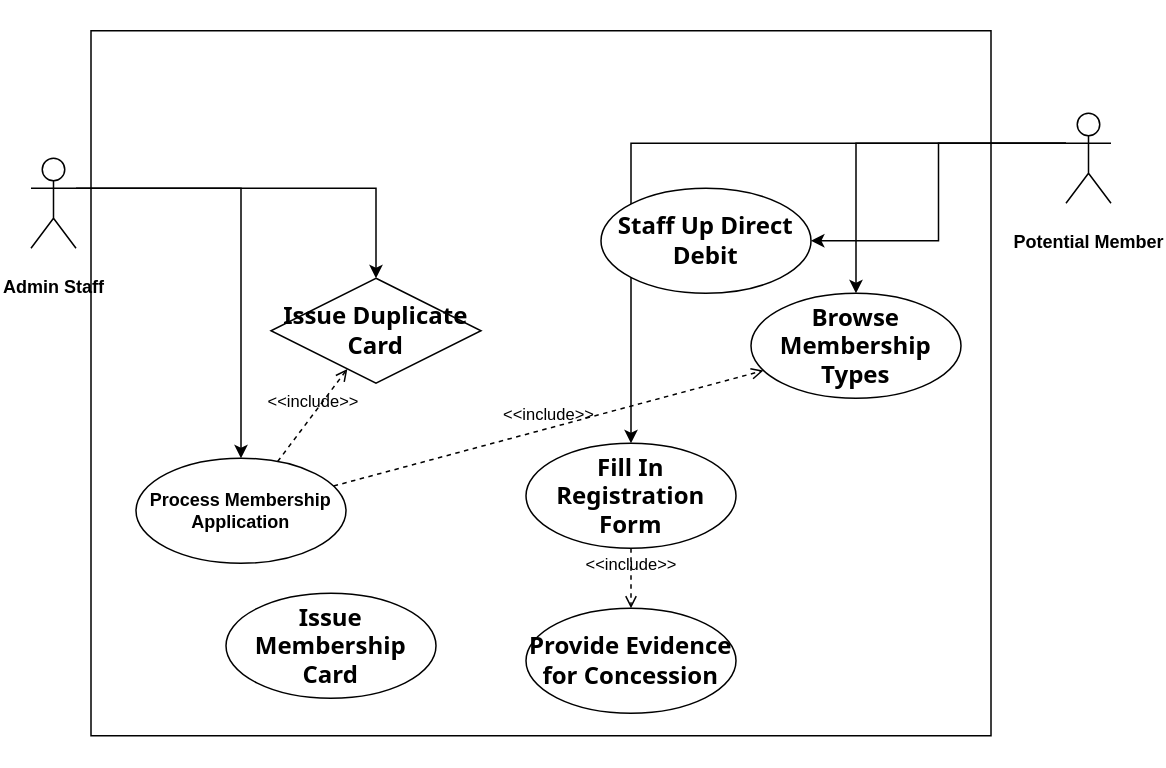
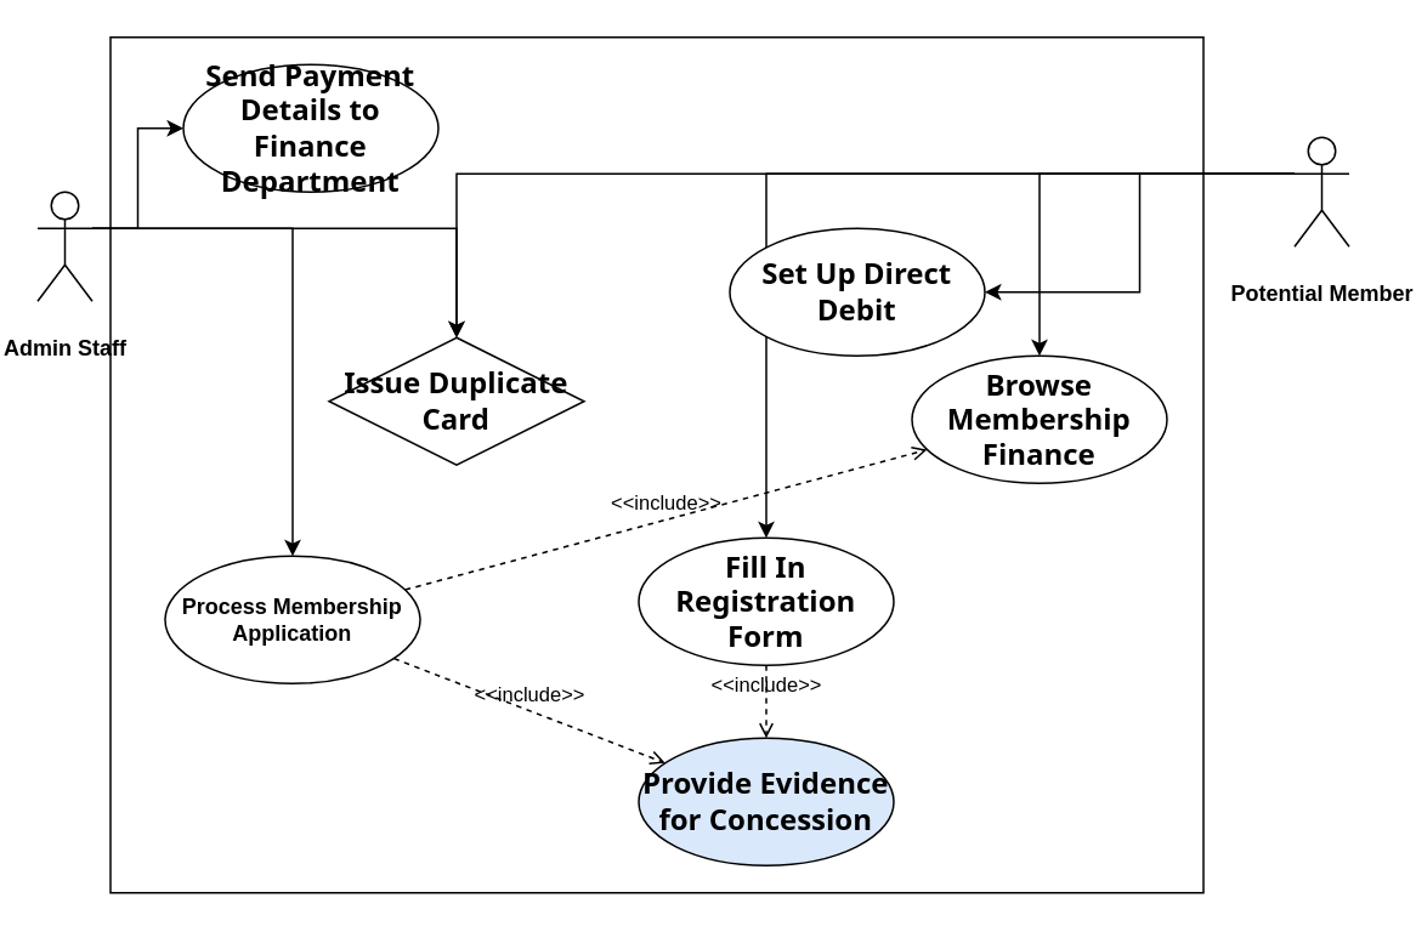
+ <mxCell id="19" value="&lt;p class=&quot;MsoNormal&quot;&gt;&lt;b&gt;&lt;span style=&quot;mso-spacerun:'yes';font-family:'Segoe UI';mso-fareast-font-family:宋体;&#10;color:rgb(55,65,81);font-weight:bold;font-size:12.0pt;&#10;mso-font-kerning:0.0pt;&quot;&gt;Send Payment Details to Finance Department&lt;/span&gt;&lt;/b&gt;&lt;/p&gt;" style="ellipse;whiteSpace=wrap;html=1;" vertex="1" parent="1"><mxGeometry x="100" y="35" width="140" height="70" as="geometry" /></mxCell>
+ <mxCell id="10" style="edgeStyle=orthogonalEdgeStyle;rounded=0;orthogonalLoop=1;jettySize=auto;html=1;exitX=1;exitY=0.333;exitDx=0;exitDy=0;exitPerimeter=0;" edge="1" parent="1" source="11" target="19"><mxGeometry relative="1" as="geometry" /></mxCell>
+ <mxCell id="6" style="edgeStyle=orthogonalEdgeStyle;rounded=0;orthogonalLoop=1;jettySize=auto;html=1;exitX=0;exitY=0.333;exitDx=0;exitDy=0;exitPerimeter=0;" edge="1" parent="1" source="7" target="18"><mxGeometry relative="1" as="geometry" /></mxCell>
- <mxCell id="16" value="&lt;p class=&quot;MsoNormal&quot;&gt;&lt;b&gt;&lt;span style=&quot;mso-spacerun:'yes';font-family:'Segoe UI';mso-fareast-font-family:宋体;&#10;color:rgb(55,65,81);font-weight:bold;font-size:12.0pt;&#10;mso-font-kerning:0.0pt;&quot;&gt;Staff Up Direct Debit&lt;/span&gt;&lt;/b&gt;&lt;/p&gt;" style="ellipse;whiteSpace=wrap;html=1;" vertex="1" parent="1"><mxGeometry x="400" y="125" width="140" height="70" as="geometry" /></mxCell>
+ <mxCell id="16" value="&lt;p class=&quot;MsoNormal&quot;&gt;&lt;b&gt;&lt;span style=&quot;mso-spacerun:'yes';font-family:'Segoe UI';mso-fareast-font-family:宋体;&#10;color:rgb(55,65,81);font-weight:bold;font-size:12.0pt;&#10;mso-font-kerning:0.0pt;&quot;&gt;Set Up Direct Debit&lt;/span&gt;&lt;/b&gt;&lt;/p&gt;" style="ellipse;whiteSpace=wrap;html=1;" vertex="1" parent="1"><mxGeometry x="400" y="125" width="140" height="70" as="geometry" /></mxCell>
- <mxCell id="12" value="&lt;p class=&quot;MsoNormal&quot;&gt;&lt;b&gt;&lt;span style=&quot;mso-spacerun:'yes';font-family:'Segoe UI';mso-fareast-font-family:宋体;&#10;color:rgb(55,65,81);font-weight:bold;font-size:12.0pt;&#10;mso-font-kerning:0.0pt;&quot;&gt;Browse Membership Types&lt;/span&gt;&lt;/b&gt;&lt;/p&gt;" style="ellipse;whiteSpace=wrap;html=1;" vertex="1" parent="1"><mxGeometry x="500" y="195" width="140" height="70" as="geometry" /></mxCell>
+ <mxCell id="12" value="&lt;p class=&quot;MsoNormal&quot;&gt;&lt;b&gt;&lt;span style=&quot;mso-spacerun:'yes';font-family:'Segoe UI';mso-fareast-font-family:宋体;&#10;color:rgb(55,65,81);font-weight:bold;font-size:12.0pt;&#10;mso-font-kerning:0.0pt;&quot;&gt;Browse Membership Finance&lt;/span&gt;&lt;/b&gt;&lt;/p&gt;" style="ellipse;whiteSpace=wrap;html=1;" vertex="1" parent="1"><mxGeometry x="500" y="195" width="140" height="70" as="geometry" /></mxCell>
- <mxCell id="22" value="&amp;lt;&amp;lt;include&amp;gt;&amp;gt;" style="html=1;verticalAlign=bottom;labelBackgroundColor=none;endArrow=open;endFill=0;dashed=1;rounded=0;" edge="1" parent="1" source="15" target="18"><mxGeometry width="160" relative="1" as="geometry"><mxPoint x="300" y="340" as="sourcePoint" /><mxPoint x="460" y="340" as="targetPoint" /></mxGeometry></mxCell>
+ <mxCell id="22" value="&amp;lt;&amp;lt;include&amp;gt;&amp;gt;" style="html=1;verticalAlign=bottom;labelBackgroundColor=none;endArrow=open;endFill=0;dashed=1;rounded=0;" edge="1" parent="1" source="15" target="14"><mxGeometry width="160" relative="1" as="geometry"><mxPoint x="300" y="340" as="sourcePoint" /><mxPoint x="460" y="340" as="targetPoint" /></mxGeometry></mxCell>
- <mxCell id="17" value="&lt;p class=&quot;MsoNormal&quot;&gt;&lt;b&gt;&lt;span style=&quot;mso-spacerun:'yes';font-family:'Segoe UI';mso-fareast-font-family:宋体;&#10;color:rgb(55,65,81);font-weight:bold;font-size:12.0pt;&#10;mso-font-kerning:0.0pt;&quot;&gt;Issue Membership Card&lt;/span&gt;&lt;/b&gt;&lt;/p&gt;" style="ellipse;whiteSpace=wrap;html=1;" vertex="1" parent="1"><mxGeometry x="150" y="395" width="140" height="70" as="geometry" /></mxCell>
- <mxCell id="14" value="&lt;p class=&quot;MsoNormal&quot;&gt;&lt;b&gt;&lt;span style=&quot;mso-spacerun:'yes';font-family:'Segoe UI';mso-fareast-font-family:宋体;&#10;color:rgb(55,65,81);font-weight:bold;font-size:12.0pt;&#10;mso-font-kerning:0.0pt;&quot;&gt;Provide Evidence for Concession&lt;/span&gt;&lt;/b&gt;&lt;/p&gt;" style="ellipse;whiteSpace=wrap;html=1;" vertex="1" parent="1"><mxGeometry x="350" y="405" width="140" height="70" as="geometry" /></mxCell>
+ <mxCell id="14" value="&lt;p class=&quot;MsoNormal&quot;&gt;&lt;b&gt;&lt;span style=&quot;mso-spacerun:'yes';font-family:'Segoe UI';mso-fareast-font-family:宋体;&#10;color:rgb(55,65,81);font-weight:bold;font-size:12.0pt;&#10;mso-font-kerning:0.0pt;&quot;&gt;Provide Evidence for Concession&lt;/span&gt;&lt;/b&gt;&lt;/p&gt;" style="ellipse;whiteSpace=wrap;html=1;fillColor=#dae8fc;" vertex="1" parent="1"><mxGeometry x="350" y="405" width="140" height="70" as="geometry" /></mxCell>
